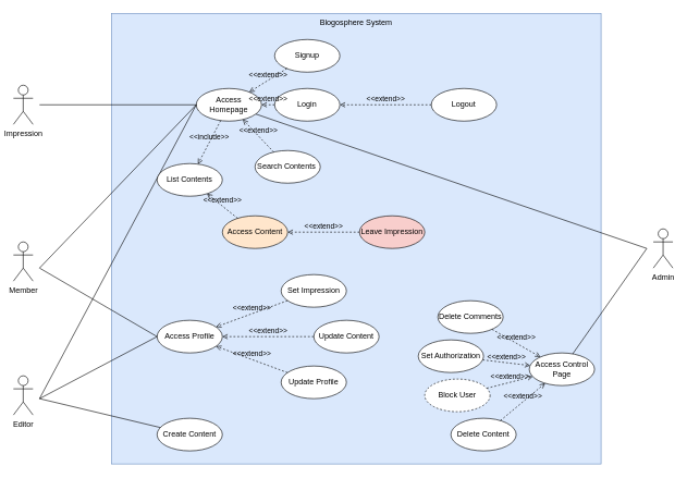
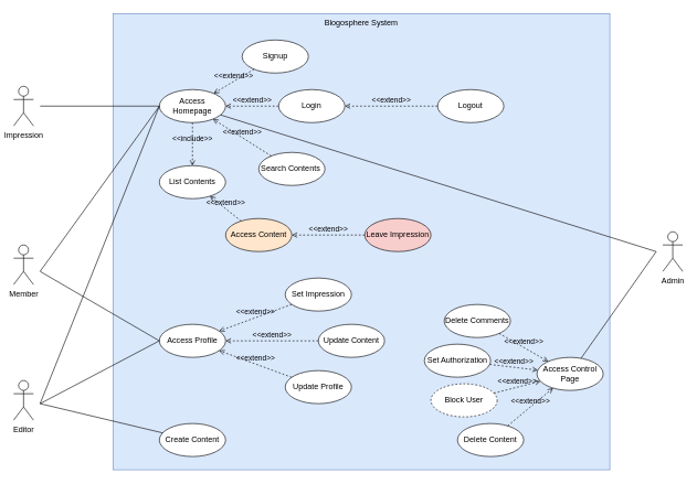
- <mxCell id="8" value="Signup" style="ellipse;whiteSpace=wrap;html=1;" parent="1" vertex="1"><mxGeometry x="420" y="60" width="100" height="50" as="geometry" /></mxCell>
+ <mxCell id="8" value="Signup" style="ellipse;whiteSpace=wrap;html=1;" parent="1" vertex="1"><mxGeometry x="365" y="60" width="100" height="50" as="geometry" /></mxCell>
- <mxCell id="7" value="Access Homepage" style="ellipse;whiteSpace=wrap;html=1;" parent="1" vertex="1"><mxGeometry x="300" y="135" width="100" height="50" as="geometry" /></mxCell>
+ <mxCell id="7" value="Access Homepage" style="ellipse;whiteSpace=wrap;html=1;" parent="1" vertex="1"><mxGeometry x="240" y="135" width="100" height="50" as="geometry" /></mxCell>
